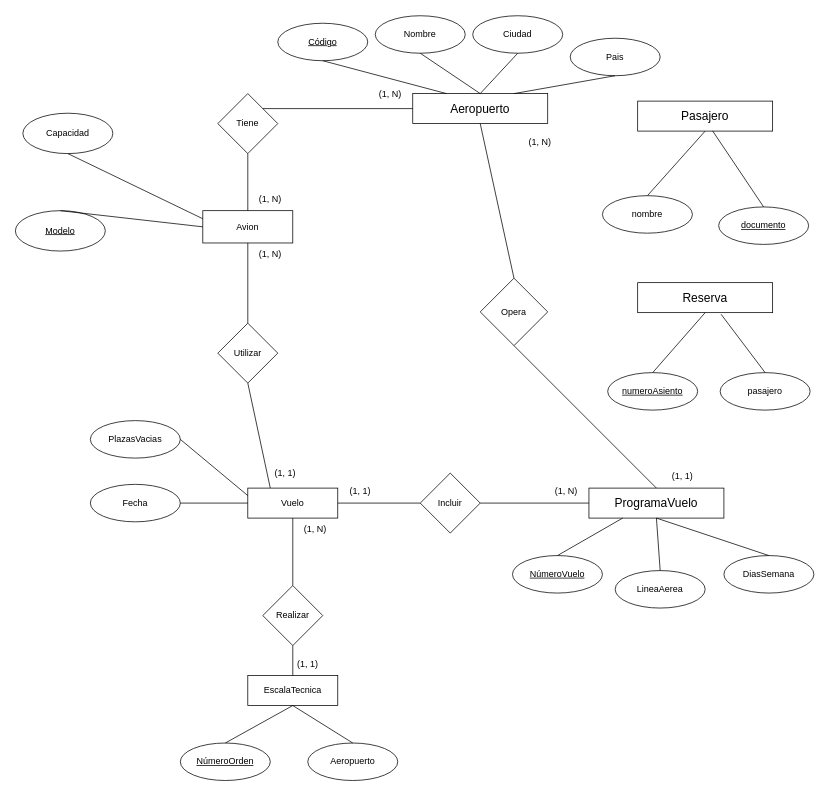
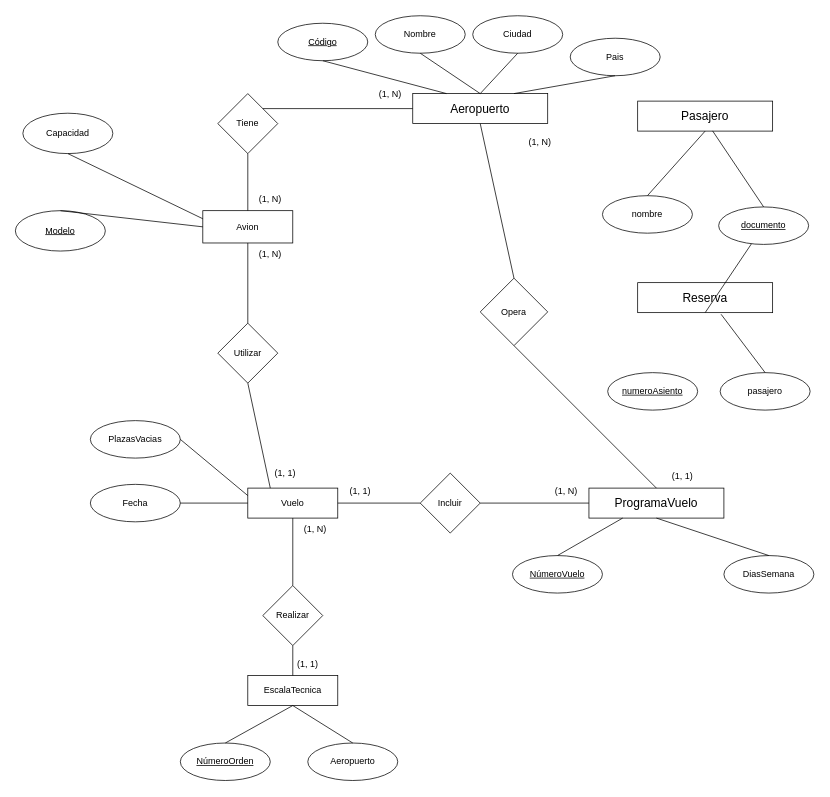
- <mxCell id="62" value="" style="endArrow=none;html=1;rounded=0;exitX=0.5;exitY=1;exitDx=0;exitDy=0;entryX=0.5;entryY=0;entryDx=0;entryDy=0;" edge="1" parent="1" source="59" target="60"><mxGeometry width="50" height="50" relative="1" as="geometry"><mxPoint x="885" y="726" as="sourcePoint" /><mxPoint x="695" y="536" as="targetPoint" /></mxGeometry></mxCell>
+ <mxCell id="62" value="" style="endArrow=none;html=1;rounded=0;exitX=0.5;exitY=1;exitDx=0;exitDy=0;" edge="1" parent="1" source="59" target="66"><mxGeometry width="50" height="50" relative="1" as="geometry"><mxPoint x="885" y="726" as="sourcePoint" /><mxPoint x="695" y="536" as="targetPoint" /></mxGeometry></mxCell>
- <mxCell id="10" value="" style="endArrow=none;html=1;rounded=0;entryX=0.5;entryY=1;entryDx=0;entryDy=0;exitX=0.5;exitY=0;exitDx=0;exitDy=0;" edge="1" parent="1" source="7" target="5"><mxGeometry width="50" height="50" relative="1" as="geometry"><mxPoint x="840" y="800" as="sourcePoint" /><mxPoint x="890" y="750" as="targetPoint" /></mxGeometry></mxCell>
- <mxCell id="7" value="LineaAerea" style="ellipse;whiteSpace=wrap;html=1;fillColor=default;strokeColor=default;container=0;" vertex="1" parent="1"><mxGeometry x="820" y="760" width="120" height="50" as="geometry" /></mxCell>
